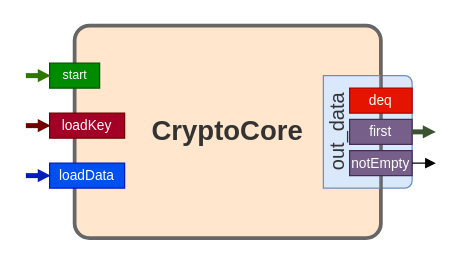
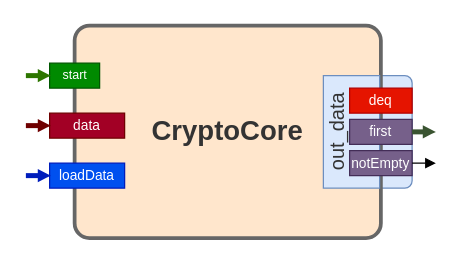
- <mxCell id="14" value="loadKey" style="text;html=1;align=center;verticalAlign=middle;whiteSpace=wrap;rounded=0;fontSize=11;strokeColor=#6F0000;fillColor=#a20025;fontColor=#ffffff;" parent="1" vertex="1"><mxGeometry x="39" y="90" width="60" height="20" as="geometry" /></mxCell>
+ <mxCell id="14" value="data" style="text;html=1;align=center;verticalAlign=middle;whiteSpace=wrap;rounded=0;fontSize=11;strokeColor=#6F0000;fillColor=#a20025;fontColor=#ffffff;" parent="1" vertex="1"><mxGeometry x="39" y="90" width="60" height="20" as="geometry" /></mxCell>
